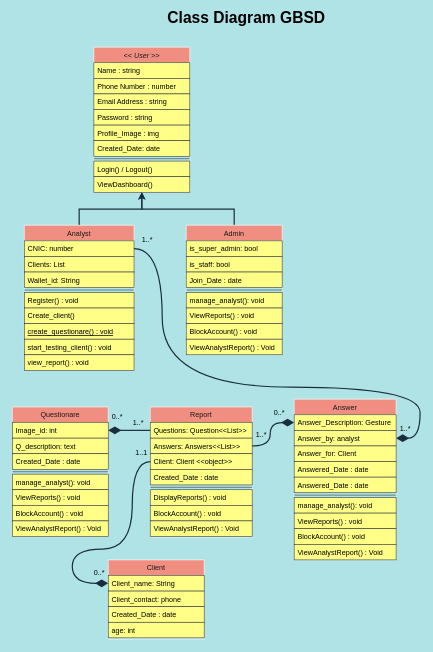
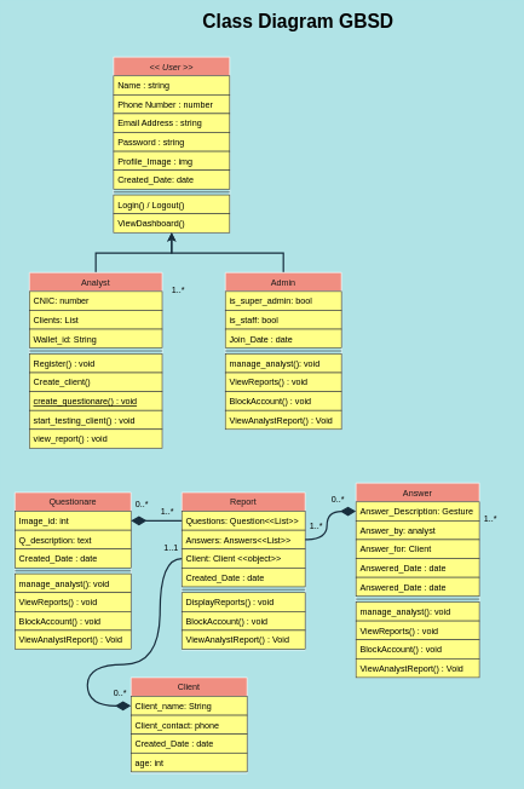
- <mxCell id="43" style="edgeStyle=orthogonalEdgeStyle;rounded=0;sketch=0;orthogonalLoop=1;jettySize=auto;html=1;exitX=1;exitY=0.5;exitDx=0;exitDy=0;entryX=1;entryY=0.5;entryDx=0;entryDy=0;fontSize=26;fontColor=#000000;strokeColor=#182E3E;strokeWidth=2;curved=1;endArrow=none;endFill=0;startArrow=diamondThin;startFill=1;sourcePerimeterSpacing=14;targetPerimeterSpacing=15;endSize=8;startSize=16;" edge="1" parent="1" source="46" target="14"><mxGeometry relative="1" as="geometry"><Array as="points"><mxPoint x="700" y="730" /><mxPoint x="700" y="645" /><mxPoint x="270" y="645" /><mxPoint x="270" y="414" /></Array></mxGeometry></mxCell>
